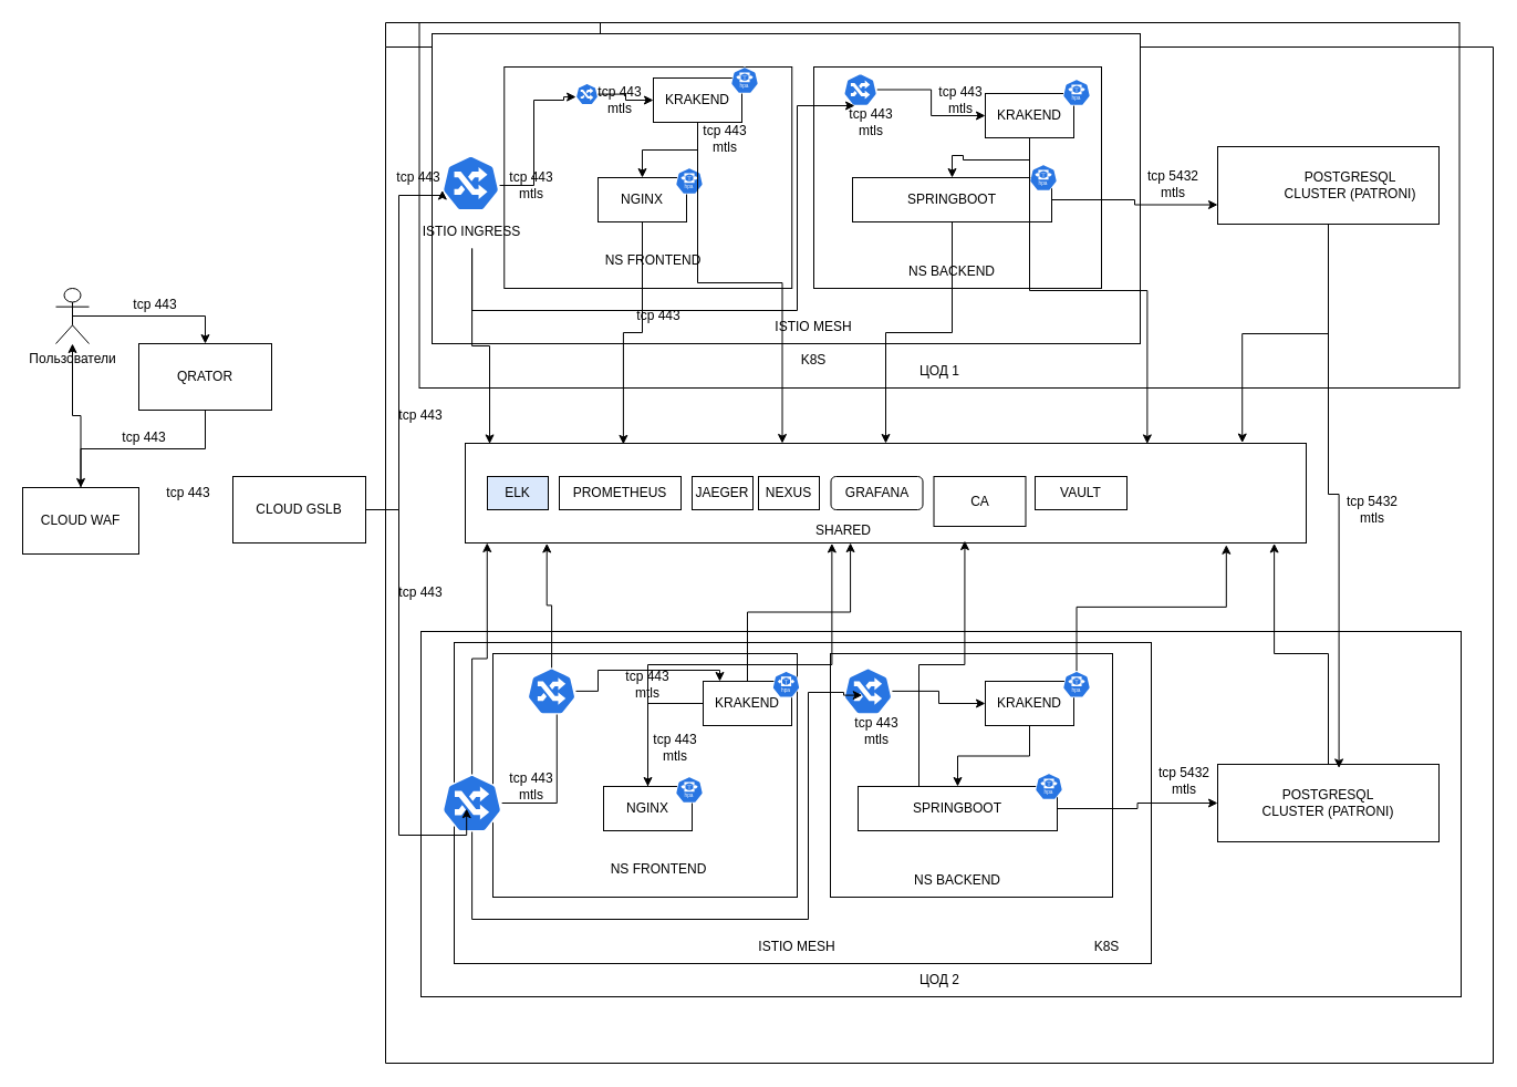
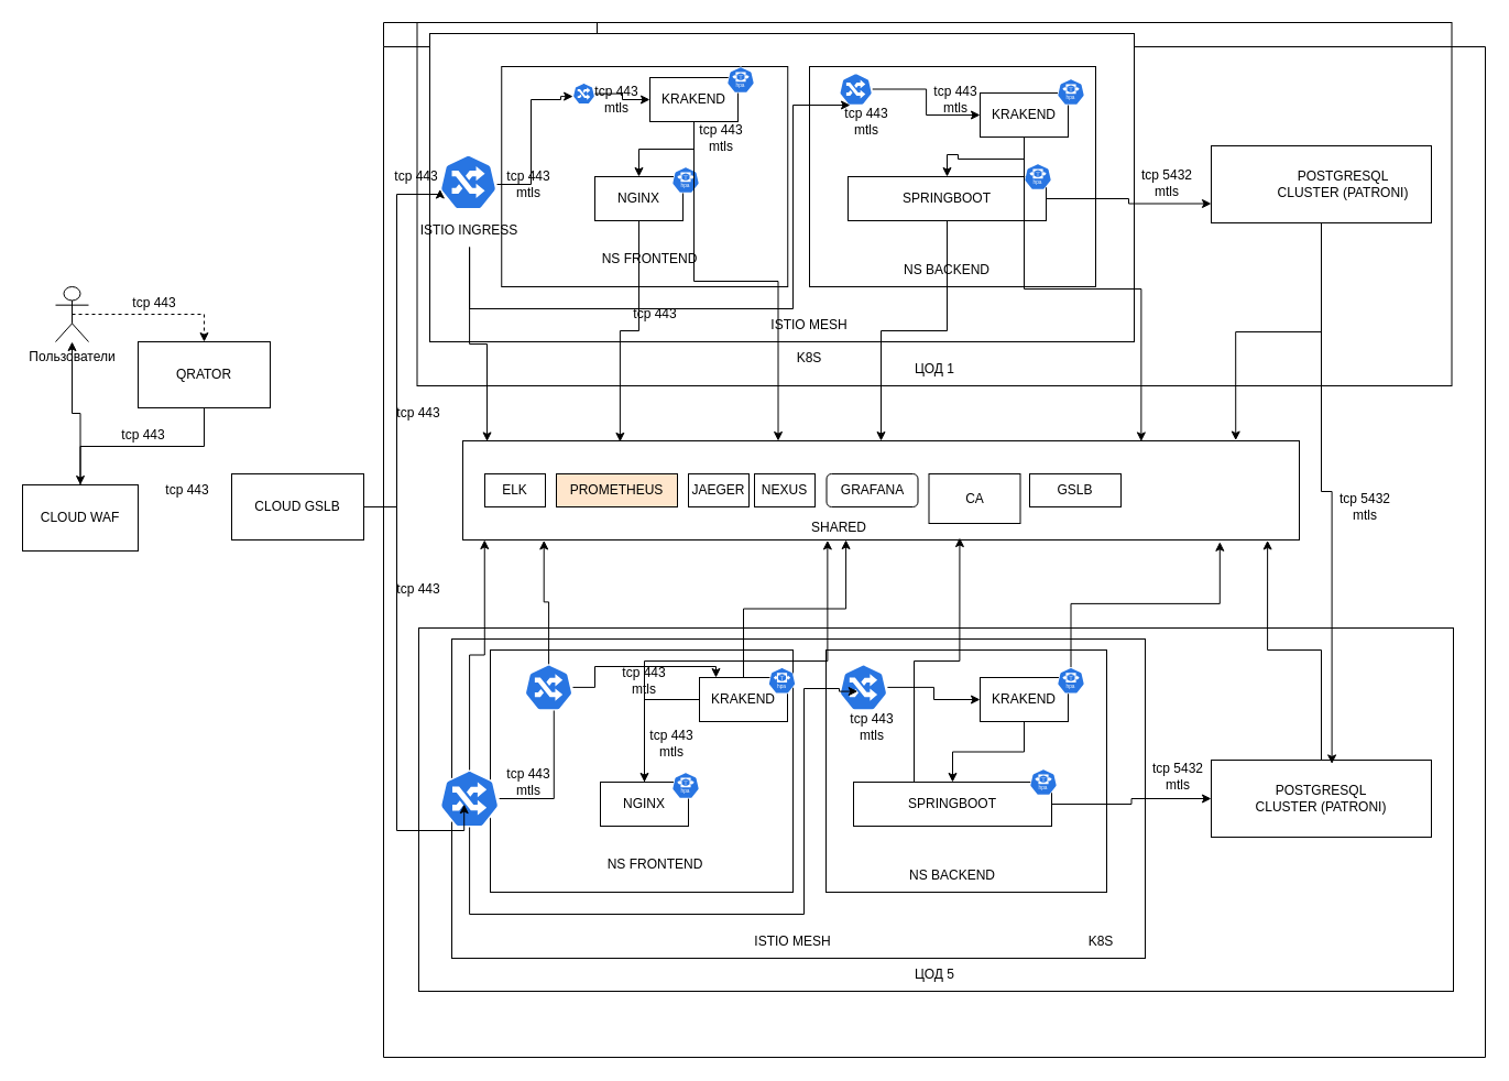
- <mxCell id="22" style="edgeStyle=orthogonalEdgeStyle;rounded=0;orthogonalLoop=1;jettySize=auto;html=1;exitX=0.5;exitY=0.5;exitDx=0;exitDy=0;exitPerimeter=0;entryX=0.5;entryY=0;entryDx=0;entryDy=0;" edge="1" parent="1" source="23" target="27"><mxGeometry relative="1" as="geometry"><mxPoint x="160" y="230" as="targetPoint" /></mxGeometry></mxCell>
+ <mxCell id="22" style="edgeStyle=orthogonalEdgeStyle;rounded=0;orthogonalLoop=1;jettySize=auto;html=1;exitX=0.5;exitY=0.5;exitDx=0;exitDy=0;exitPerimeter=0;entryX=0.5;entryY=0;entryDx=0;entryDy=0;dashed=1;" edge="1" parent="1" source="23" target="27"><mxGeometry relative="1" as="geometry"><mxPoint x="160" y="230" as="targetPoint" /></mxGeometry></mxCell>
- <mxCell id="105" value="ELK" style="rounded=0;whiteSpace=wrap;html=1;fillColor=#dae8fc;" vertex="1" parent="1"><mxGeometry x="440" y="430" width="55" height="30" as="geometry" /></mxCell>
+ <mxCell id="105" value="ELK" style="rounded=0;whiteSpace=wrap;html=1;" vertex="1" parent="1"><mxGeometry x="440" y="430" width="55" height="30" as="geometry" /></mxCell>
- <mxCell id="106" value="PROMETHEUS" style="rounded=0;whiteSpace=wrap;html=1;" vertex="1" parent="1"><mxGeometry x="505" y="430" width="110" height="30" as="geometry" /></mxCell>
+ <mxCell id="106" value="PROMETHEUS" style="rounded=0;whiteSpace=wrap;html=1;fillColor=#ffe6cc;" vertex="1" parent="1"><mxGeometry x="505" y="430" width="110" height="30" as="geometry" /></mxCell>
- <mxCell id="122" value="VAULT" style="rounded=0;whiteSpace=wrap;html=1;" vertex="1" parent="1"><mxGeometry x="935" y="430" width="83" height="30" as="geometry" /></mxCell>
+ <mxCell id="122" value="GSLB" style="rounded=0;whiteSpace=wrap;html=1;" vertex="1" parent="1"><mxGeometry x="935" y="430" width="83" height="30" as="geometry" /></mxCell>
- <mxCell id="32" value="ЦОД 2" style="text;html=1;align=center;verticalAlign=middle;whiteSpace=wrap;rounded=0;" vertex="1" parent="1"><mxGeometry x="818.5" y="870" width="60" height="30" as="geometry" /></mxCell>
+ <mxCell id="32" value="ЦОД 5" style="text;html=1;align=center;verticalAlign=middle;whiteSpace=wrap;rounded=0;" vertex="1" parent="1"><mxGeometry x="818.5" y="870" width="60" height="30" as="geometry" /></mxCell>
